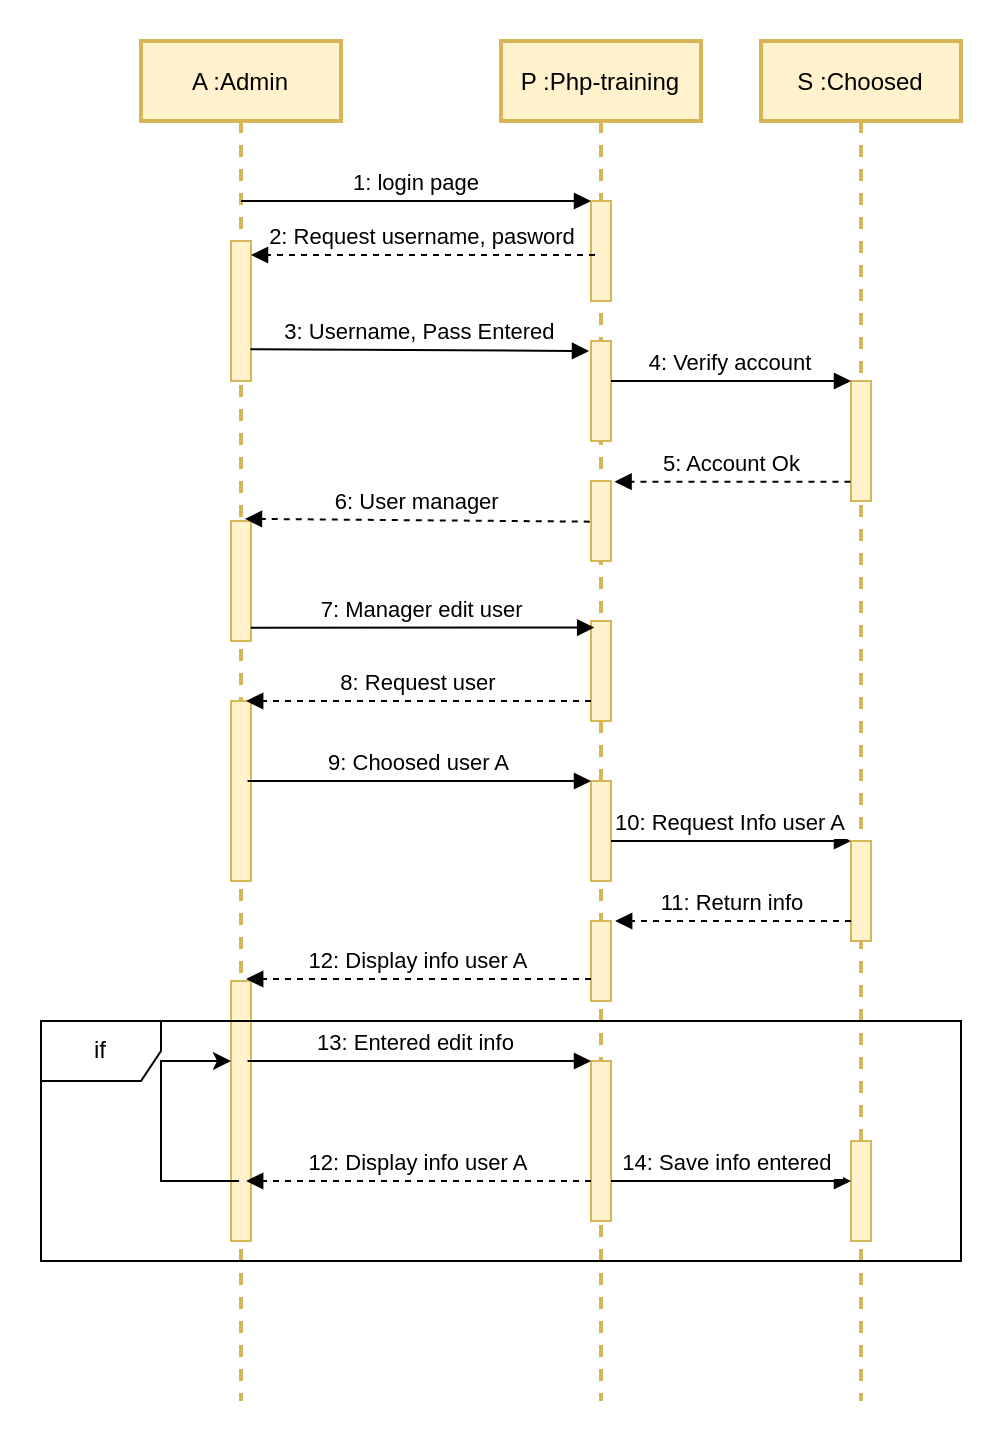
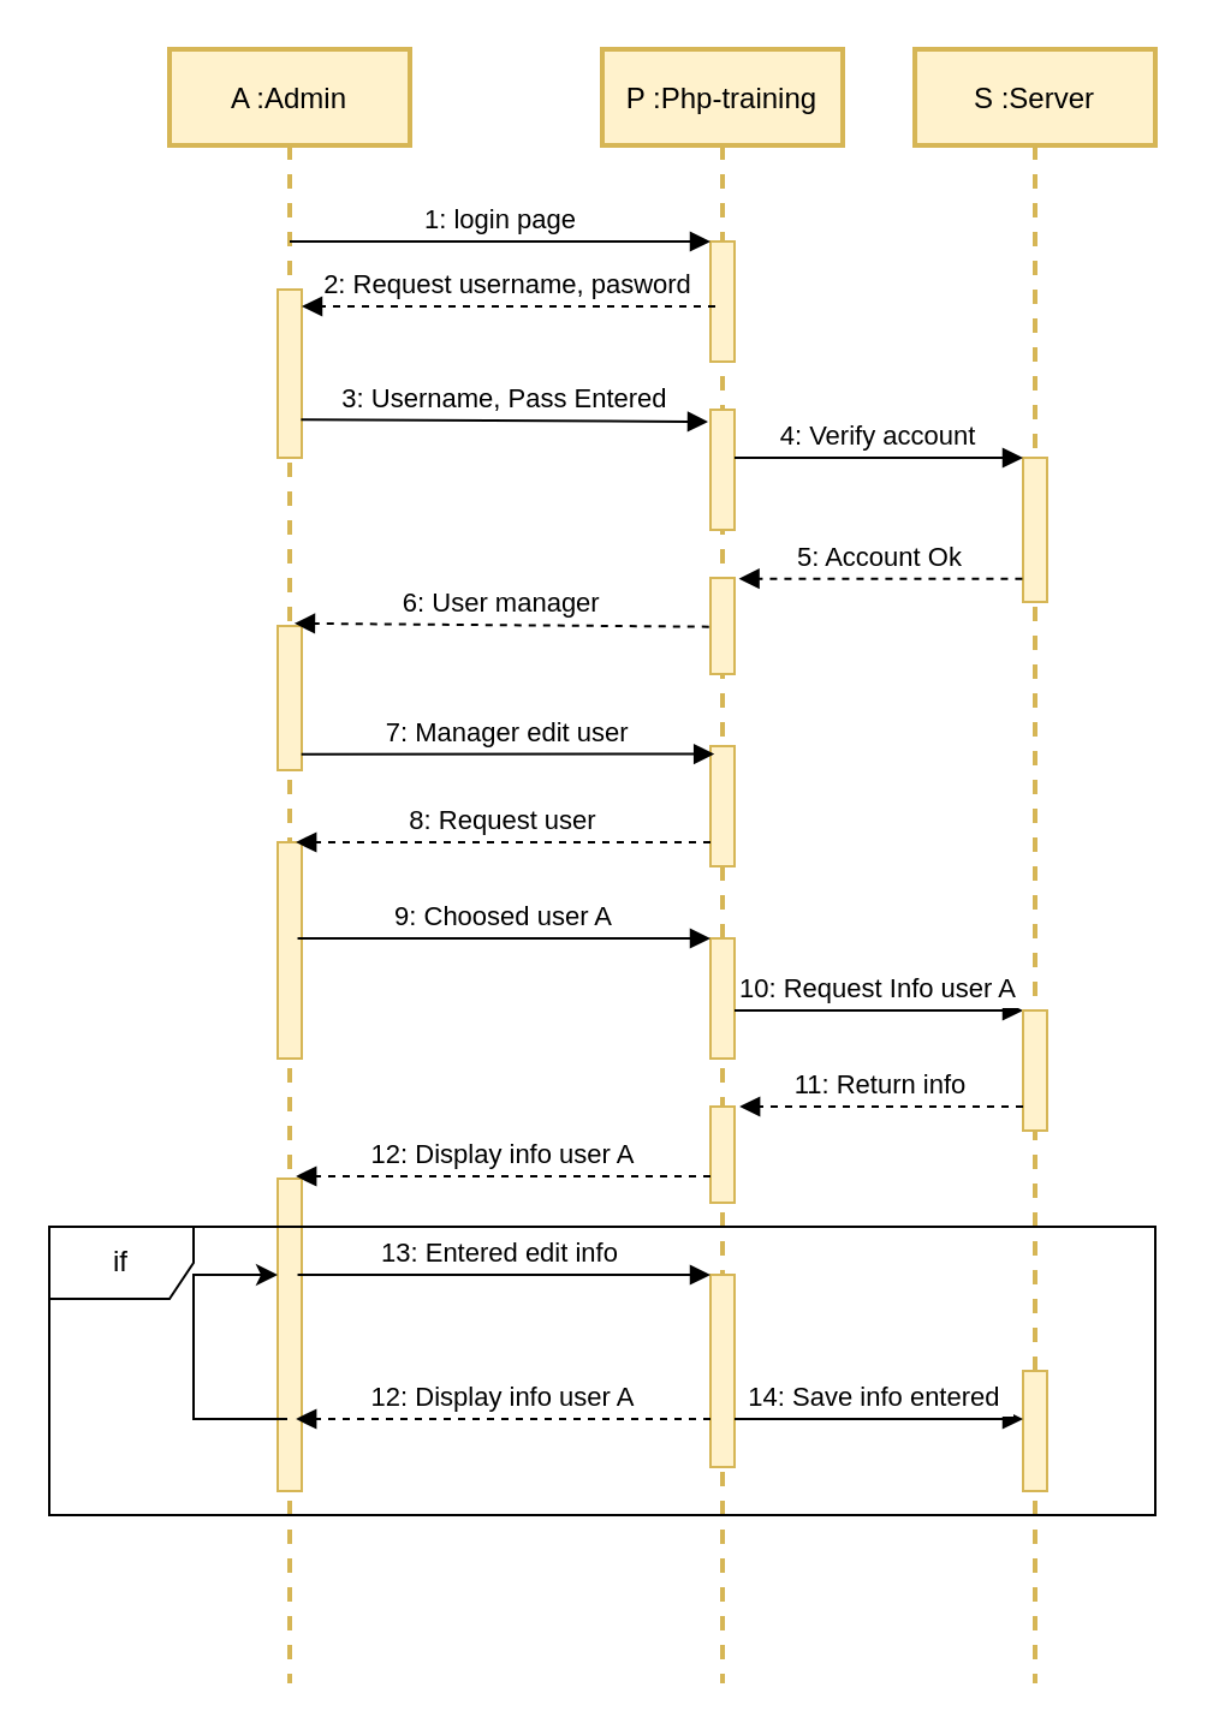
- <mxCell id="16" value="S :Choosed" style="shape=umlLifeline;perimeter=lifelinePerimeter;container=1;collapsible=0;recursiveResize=0;rounded=0;shadow=0;strokeWidth=2;fillColor=#fff2cc;strokeColor=#d6b656;" vertex="1" parent="1"><mxGeometry x="380" y="20" width="100" height="680" as="geometry" /></mxCell>
+ <mxCell id="16" value="S :Server" style="shape=umlLifeline;perimeter=lifelinePerimeter;container=1;collapsible=0;recursiveResize=0;rounded=0;shadow=0;strokeWidth=2;fillColor=#fff2cc;strokeColor=#d6b656;" vertex="1" parent="1"><mxGeometry x="380" y="20" width="100" height="680" as="geometry" /></mxCell>
